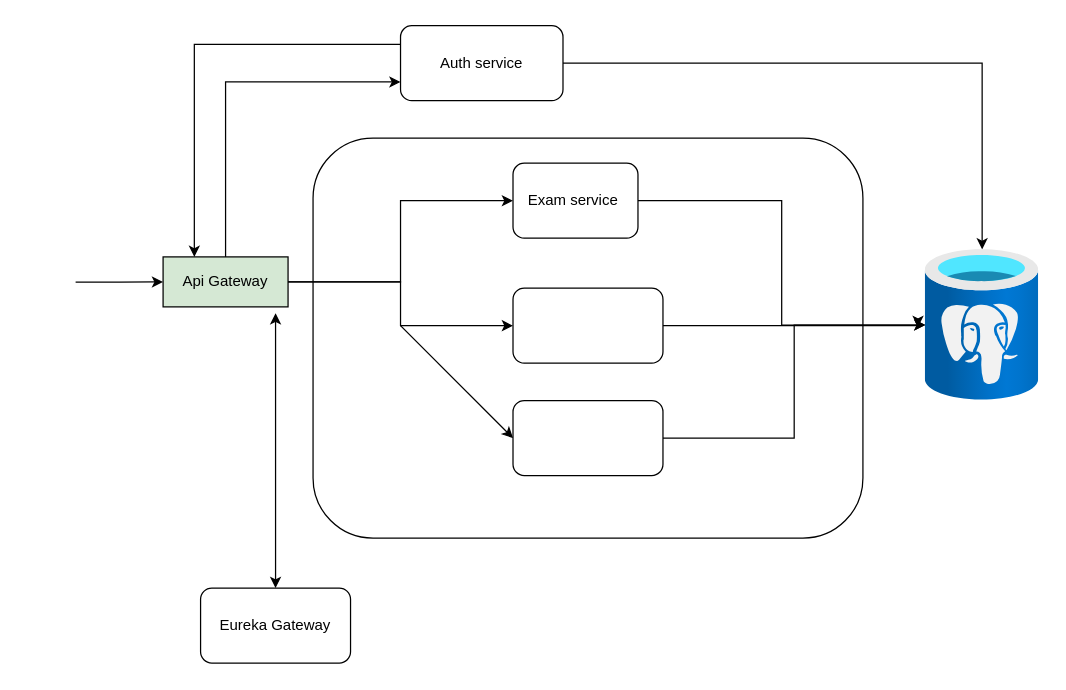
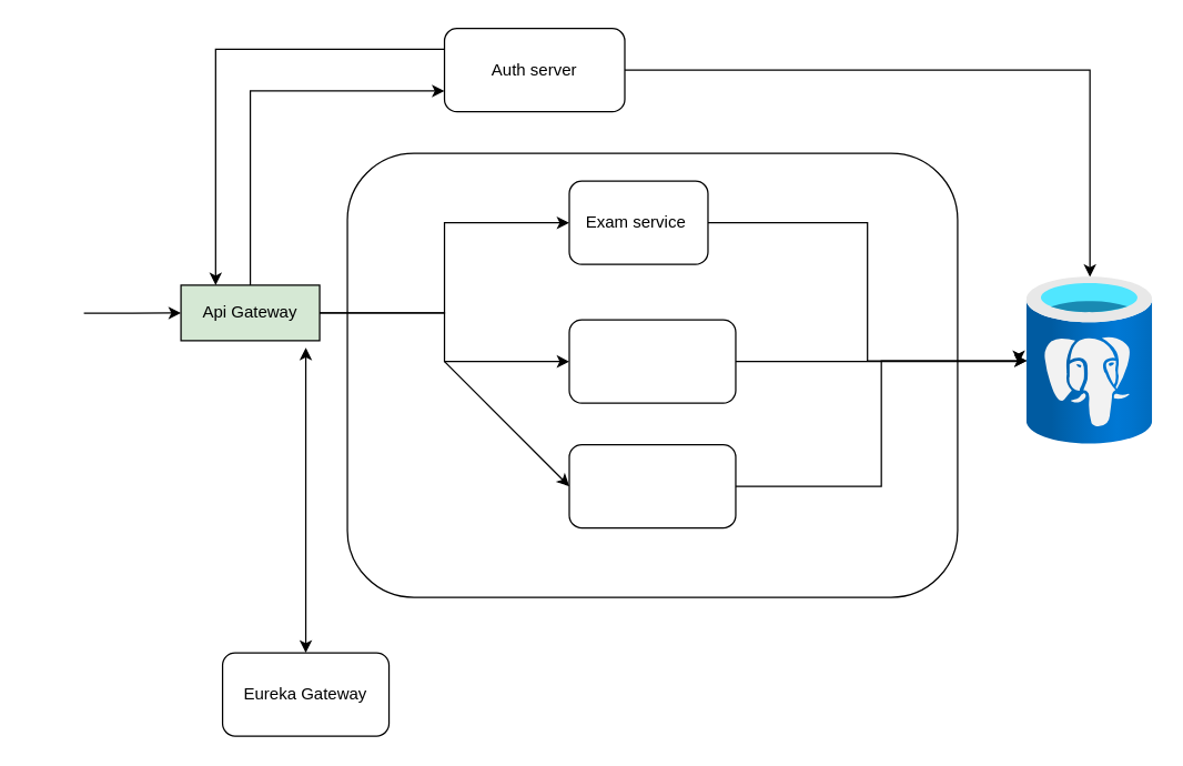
- <mxCell id="12" value="Auth service" style="rounded=1;whiteSpace=wrap;html=1;" vertex="1" parent="1"><mxGeometry x="320" y="20" width="130" height="60" as="geometry" /></mxCell>
+ <mxCell id="12" value="Auth server" style="rounded=1;whiteSpace=wrap;html=1;" vertex="1" parent="1"><mxGeometry x="320" y="20" width="130" height="60" as="geometry" /></mxCell>
